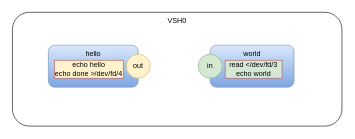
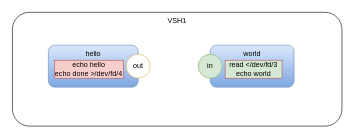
- <mxCell id="2" value="VSH0" style="rounded=1;whiteSpace=wrap;html=1;verticalAlign=top;" parent="1" vertex="1"><mxGeometry x="20" y="20" width="550" height="190" as="geometry" /></mxCell>
+ <mxCell id="2" value="VSH1" style="rounded=1;whiteSpace=wrap;html=1;verticalAlign=top;" parent="1" vertex="1"><mxGeometry x="20" y="20" width="550" height="190" as="geometry" /></mxCell>
- <mxCell id="4" value="out" style="ellipse;whiteSpace=wrap;html=1;aspect=fixed;fillColor=#fff2cc;strokeColor=#d6b656;" parent="1" vertex="1"><mxGeometry x="210" y="90" width="40" height="40" as="geometry" /></mxCell>
+ <mxCell id="4" value="out" style="ellipse;whiteSpace=wrap;html=1;aspect=fixed;fillColor=#ffffff;strokeColor=#d6b656;" parent="1" vertex="1"><mxGeometry x="210" y="90" width="40" height="40" as="geometry" /></mxCell>
- <mxCell id="7" value="echo hello&lt;br&gt;echo done &amp;gt;/dev/fd/4" style="rounded=0;whiteSpace=wrap;html=1;fillColor=#fff2cc;strokeColor=#b85450;" parent="1" vertex="1"><mxGeometry x="90" y="100" width="115" height="30" as="geometry" /></mxCell>
+ <mxCell id="7" value="echo hello&lt;br&gt;echo done &amp;gt;/dev/fd/4" style="rounded=0;whiteSpace=wrap;html=1;fillColor=#f8cecc;strokeColor=#b85450;" parent="1" vertex="1"><mxGeometry x="90" y="100" width="115" height="30" as="geometry" /></mxCell>
